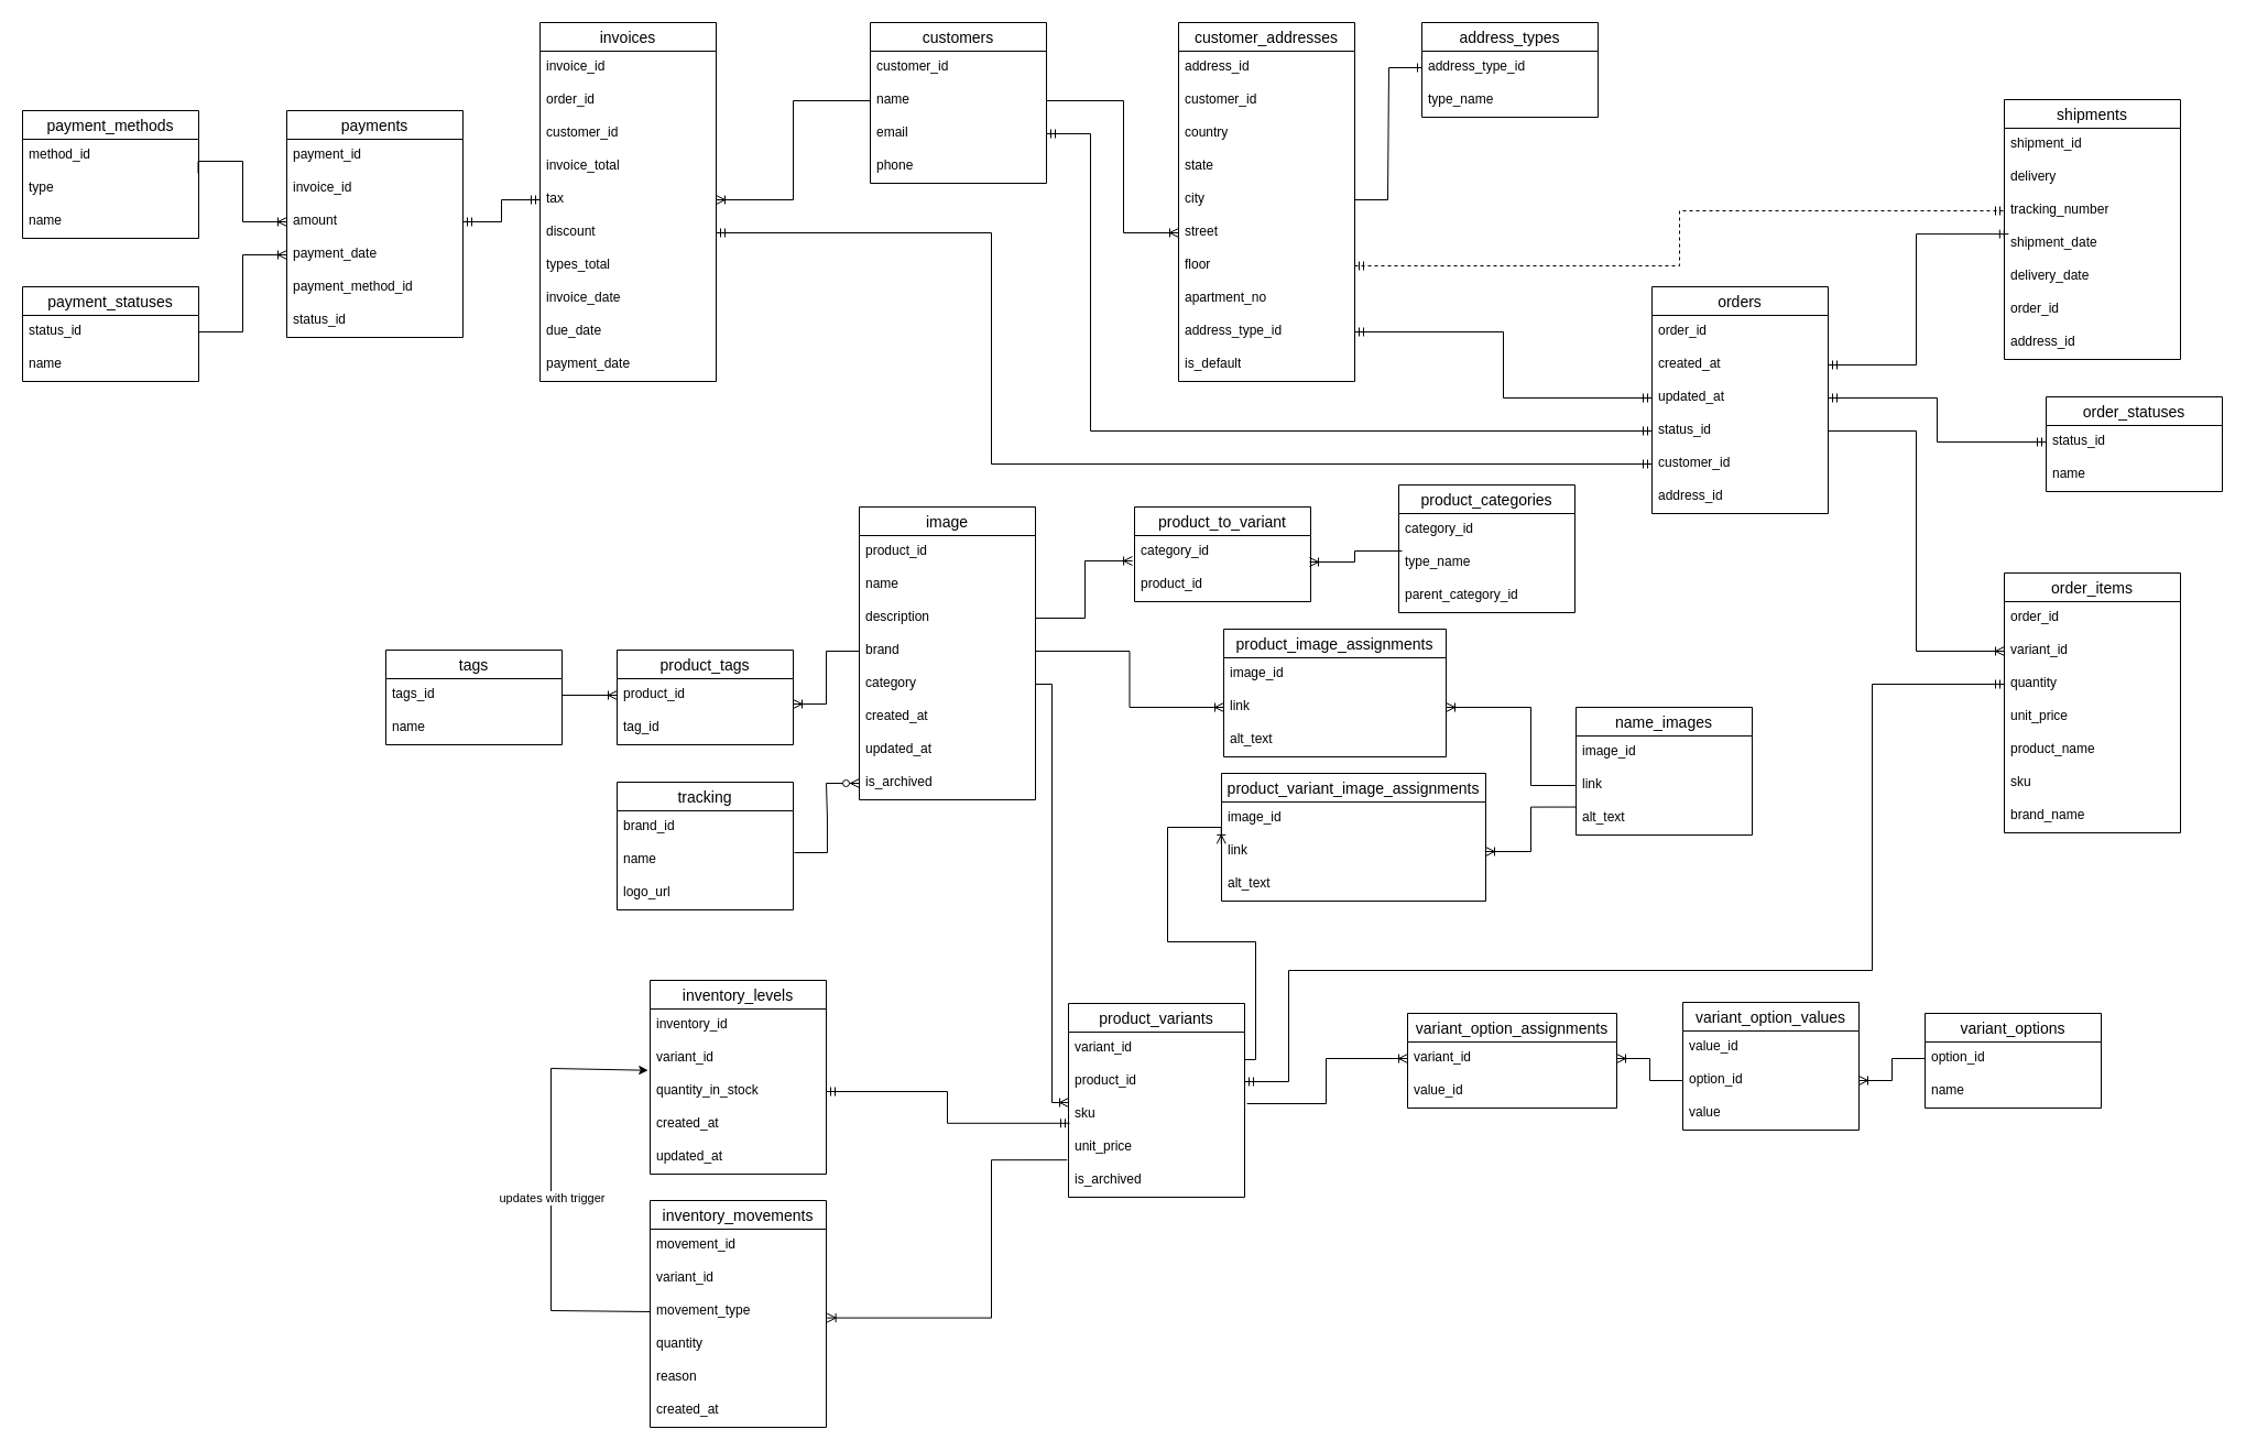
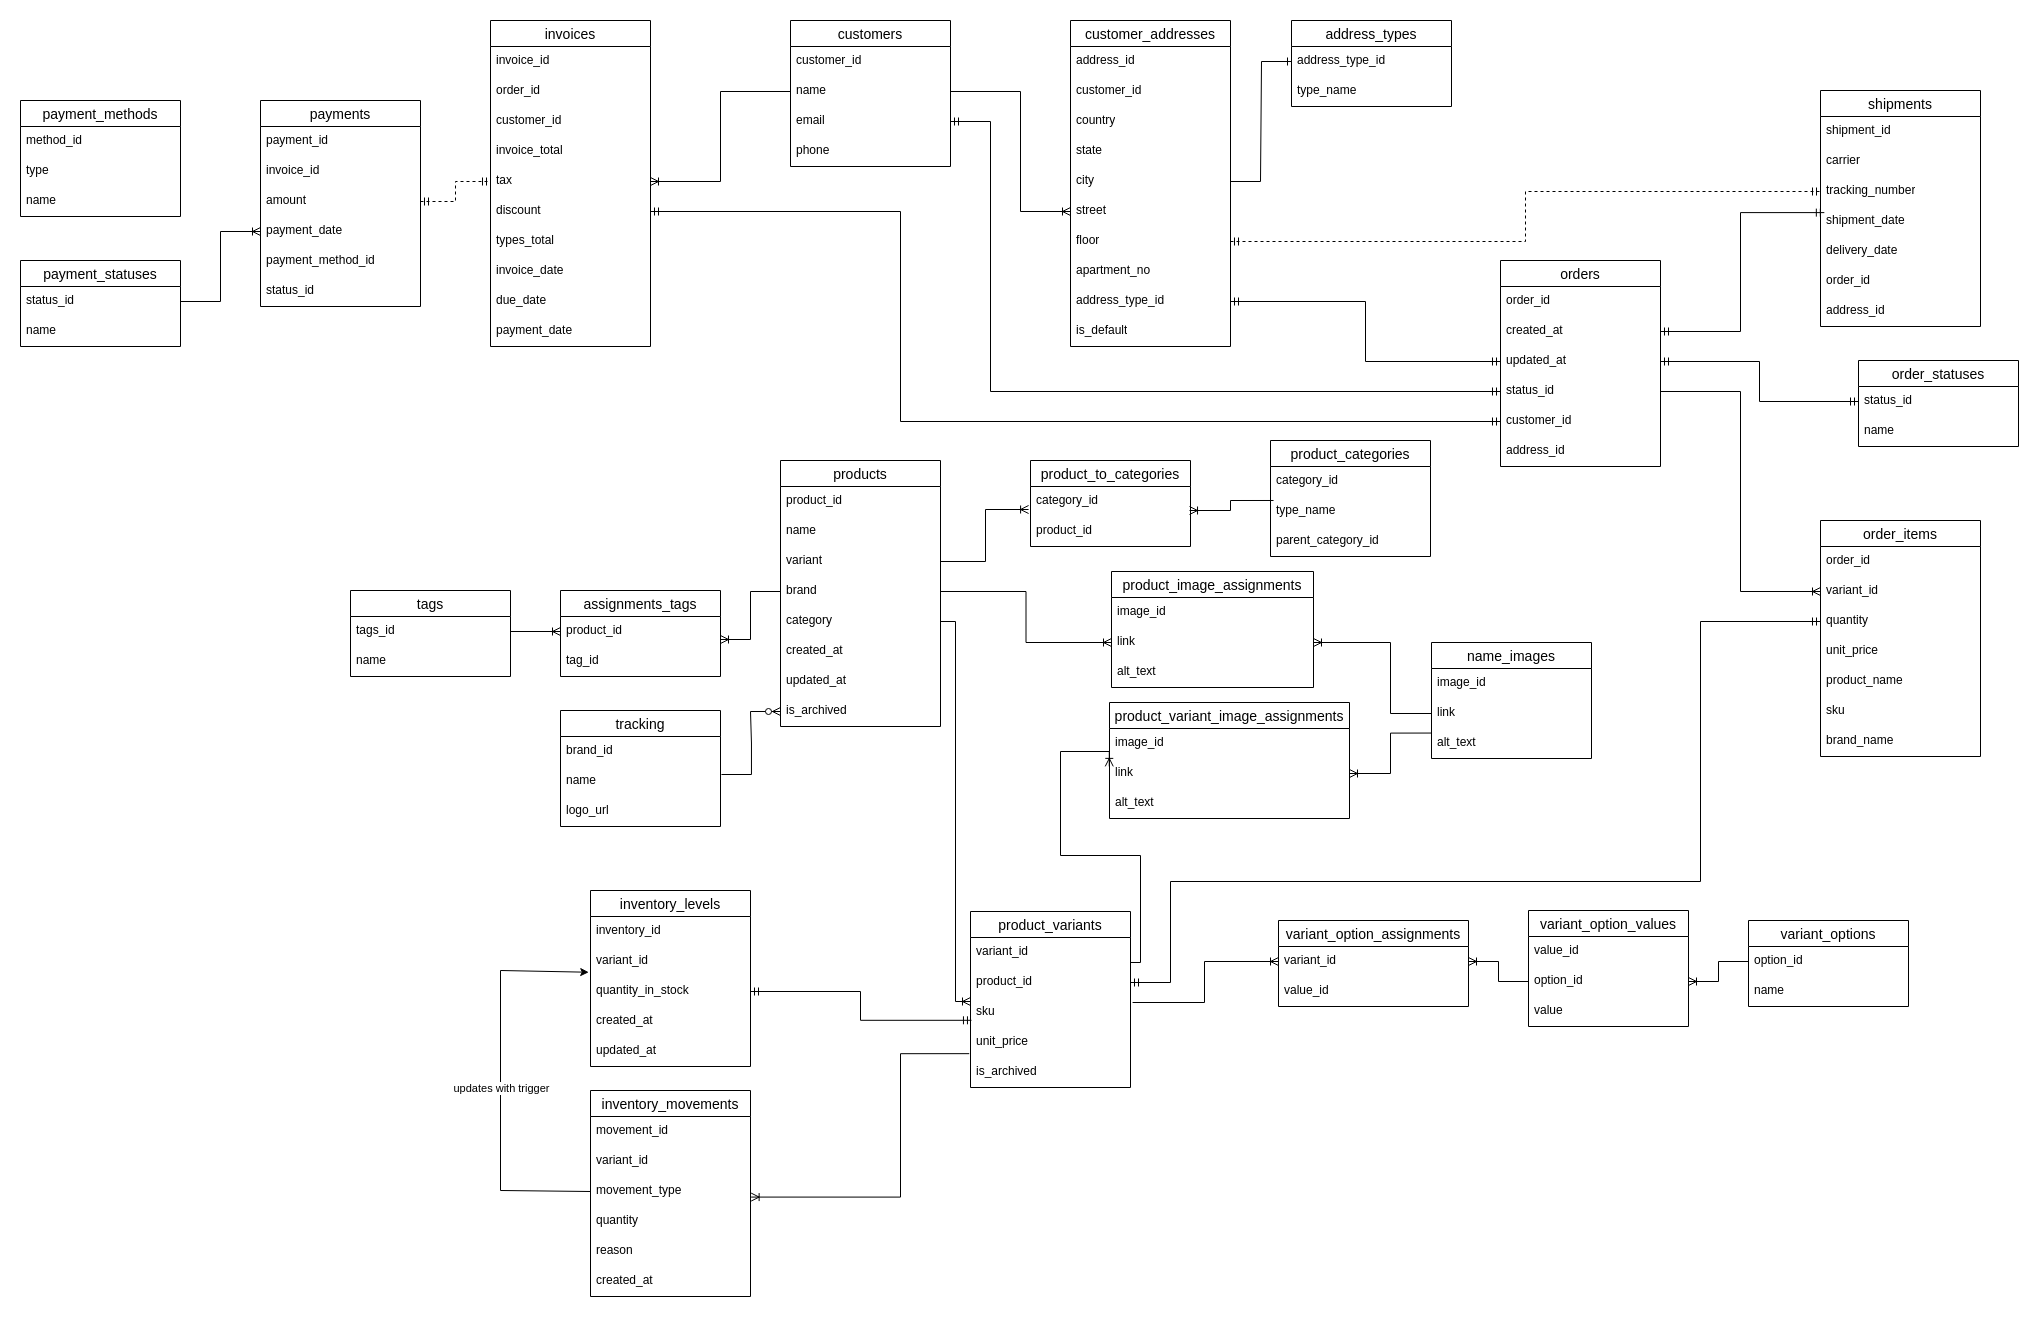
- <mxCell id="90" value="delivery" style="text;strokeColor=none;fillColor=none;spacingLeft=4;spacingRight=4;overflow=hidden;rotatable=0;points=[[0,0.5],[1,0.5]];portConstraint=eastwest;fontSize=12;whiteSpace=wrap;html=1;" vertex="1" parent="88"><mxGeometry y="56" width="160" height="30" as="geometry" /></mxCell>
+ <mxCell id="90" value="carrier" style="text;strokeColor=none;fillColor=none;spacingLeft=4;spacingRight=4;overflow=hidden;rotatable=0;points=[[0,0.5],[1,0.5]];portConstraint=eastwest;fontSize=12;whiteSpace=wrap;html=1;" vertex="1" parent="88"><mxGeometry y="56" width="160" height="30" as="geometry" /></mxCell>
- <mxCell id="140" value="" style="edgeStyle=orthogonalEdgeStyle;fontSize=12;html=1;endArrow=ERoneToMany;rounded=0;exitX=0.997;exitY=0.031;exitDx=0;exitDy=0;exitPerimeter=0;" edge="1" parent="1" source="137" target="128"><mxGeometry width="100" height="100" relative="1" as="geometry"><mxPoint x="60" y="580" as="sourcePoint" /><mxPoint x="160" y="480" as="targetPoint" /></mxGeometry></mxCell>
- <mxCell id="139" value="" style="edgeStyle=orthogonalEdgeStyle;fontSize=12;html=1;endArrow=ERmandOne;startArrow=ERmandOne;rounded=0;entryX=0;entryY=0.5;entryDx=0;entryDy=0;" edge="1" parent="1" source="128" target="117"><mxGeometry width="100" height="100" relative="1" as="geometry"><mxPoint x="360" y="480" as="sourcePoint" /><mxPoint x="460" y="380" as="targetPoint" /></mxGeometry></mxCell>
+ <mxCell id="139" value="" style="edgeStyle=orthogonalEdgeStyle;fontSize=12;html=1;endArrow=ERmandOne;startArrow=ERmandOne;rounded=0;entryX=0;entryY=0.5;entryDx=0;entryDy=0;dashed=1;" edge="1" parent="1" source="128" target="117"><mxGeometry width="100" height="100" relative="1" as="geometry"><mxPoint x="360" y="480" as="sourcePoint" /><mxPoint x="460" y="380" as="targetPoint" /></mxGeometry></mxCell>
- <mxCell id="23" value="image" style="swimlane;fontStyle=0;childLayout=stackLayout;horizontal=1;startSize=26;horizontalStack=0;resizeParent=1;resizeParentMax=0;resizeLast=0;collapsible=1;marginBottom=0;align=center;fontSize=14;" vertex="1" parent="1"><mxGeometry x="780" y="460" width="160" height="266" as="geometry" /></mxCell>
+ <mxCell id="23" value="products" style="swimlane;fontStyle=0;childLayout=stackLayout;horizontal=1;startSize=26;horizontalStack=0;resizeParent=1;resizeParentMax=0;resizeLast=0;collapsible=1;marginBottom=0;align=center;fontSize=14;" vertex="1" parent="1"><mxGeometry x="780" y="460" width="160" height="266" as="geometry" /></mxCell>
- <mxCell id="32" value="product_to_variant" style="swimlane;fontStyle=0;childLayout=stackLayout;horizontal=1;startSize=26;horizontalStack=0;resizeParent=1;resizeParentMax=0;resizeLast=0;collapsible=1;marginBottom=0;align=center;fontSize=14;" vertex="1" parent="1"><mxGeometry x="1030" y="460" width="160" height="86" as="geometry" /></mxCell>
+ <mxCell id="32" value="product_to_categories" style="swimlane;fontStyle=0;childLayout=stackLayout;horizontal=1;startSize=26;horizontalStack=0;resizeParent=1;resizeParentMax=0;resizeLast=0;collapsible=1;marginBottom=0;align=center;fontSize=14;" vertex="1" parent="1"><mxGeometry x="1030" y="460" width="160" height="86" as="geometry" /></mxCell>
- <mxCell id="26" value="description" style="text;strokeColor=none;fillColor=none;spacingLeft=4;spacingRight=4;overflow=hidden;rotatable=0;points=[[0,0.5],[1,0.5]];portConstraint=eastwest;fontSize=12;whiteSpace=wrap;html=1;" vertex="1" parent="23"><mxGeometry y="86" width="160" height="30" as="geometry" /></mxCell>
+ <mxCell id="26" value="variant" style="text;strokeColor=none;fillColor=none;spacingLeft=4;spacingRight=4;overflow=hidden;rotatable=0;points=[[0,0.5],[1,0.5]];portConstraint=eastwest;fontSize=12;whiteSpace=wrap;html=1;" vertex="1" parent="23"><mxGeometry y="86" width="160" height="30" as="geometry" /></mxCell>
- <mxCell id="104" value="product_tags" style="swimlane;fontStyle=0;childLayout=stackLayout;horizontal=1;startSize=26;horizontalStack=0;resizeParent=1;resizeParentMax=0;resizeLast=0;collapsible=1;marginBottom=0;align=center;fontSize=14;" vertex="1" parent="1"><mxGeometry x="560" y="590" width="160" height="86" as="geometry" /></mxCell>
+ <mxCell id="104" value="assignments_tags" style="swimlane;fontStyle=0;childLayout=stackLayout;horizontal=1;startSize=26;horizontalStack=0;resizeParent=1;resizeParentMax=0;resizeLast=0;collapsible=1;marginBottom=0;align=center;fontSize=14;" vertex="1" parent="1"><mxGeometry x="560" y="590" width="160" height="86" as="geometry" /></mxCell>
